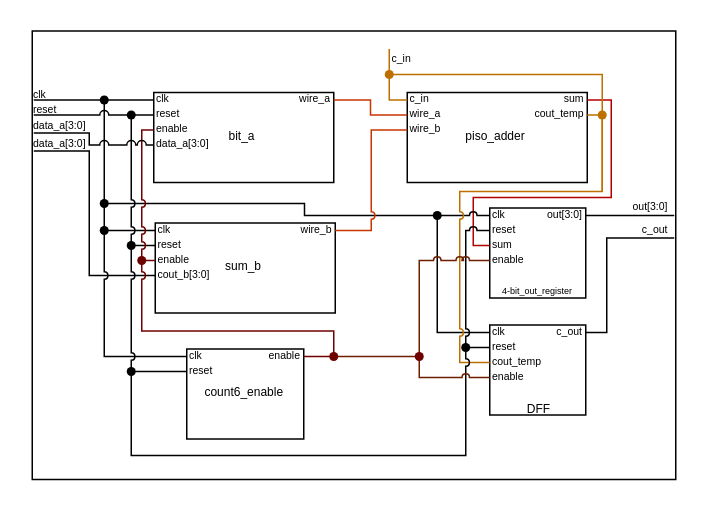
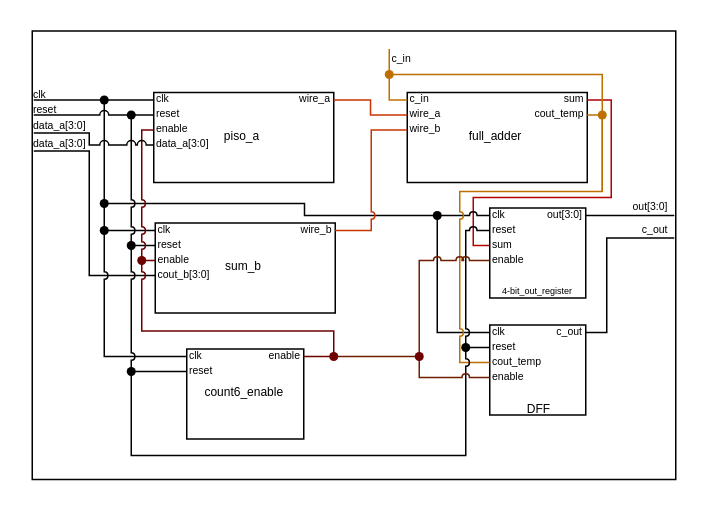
- <mxCell id="9" value="&lt;font style=&quot;font-size: 8px;&quot;&gt;bit_a&lt;/font&gt;" style="text;html=1;strokeColor=none;fillColor=none;align=center;verticalAlign=middle;whiteSpace=wrap;rounded=0;movable=0;resizable=0;rotatable=0;deletable=0;editable=0;locked=1;connectable=0;" parent="2" vertex="1"><mxGeometry x="29" y="13" width="60" height="30" as="geometry" /></mxCell>
+ <mxCell id="9" value="&lt;font style=&quot;font-size: 8px;&quot;&gt;piso_a&lt;/font&gt;" style="text;html=1;strokeColor=none;fillColor=none;align=center;verticalAlign=middle;whiteSpace=wrap;rounded=0;movable=0;resizable=0;rotatable=0;deletable=0;editable=0;locked=1;connectable=0;" parent="2" vertex="1"><mxGeometry x="29" y="13" width="60" height="30" as="geometry" /></mxCell>
- <mxCell id="25" value="&lt;font style=&quot;font-size: 8px;&quot;&gt;piso_adder&lt;/font&gt;" style="text;html=1;strokeColor=none;fillColor=none;align=center;verticalAlign=middle;whiteSpace=wrap;rounded=0;movable=0;resizable=0;rotatable=0;deletable=0;editable=0;locked=1;connectable=0;" parent="19" vertex="1"><mxGeometry x="29" y="13" width="60" height="30" as="geometry" /></mxCell>
+ <mxCell id="25" value="&lt;font style=&quot;font-size: 8px;&quot;&gt;full_adder&lt;/font&gt;" style="text;html=1;strokeColor=none;fillColor=none;align=center;verticalAlign=middle;whiteSpace=wrap;rounded=0;movable=0;resizable=0;rotatable=0;deletable=0;editable=0;locked=1;connectable=0;" parent="19" vertex="1"><mxGeometry x="29" y="13" width="60" height="30" as="geometry" /></mxCell>
